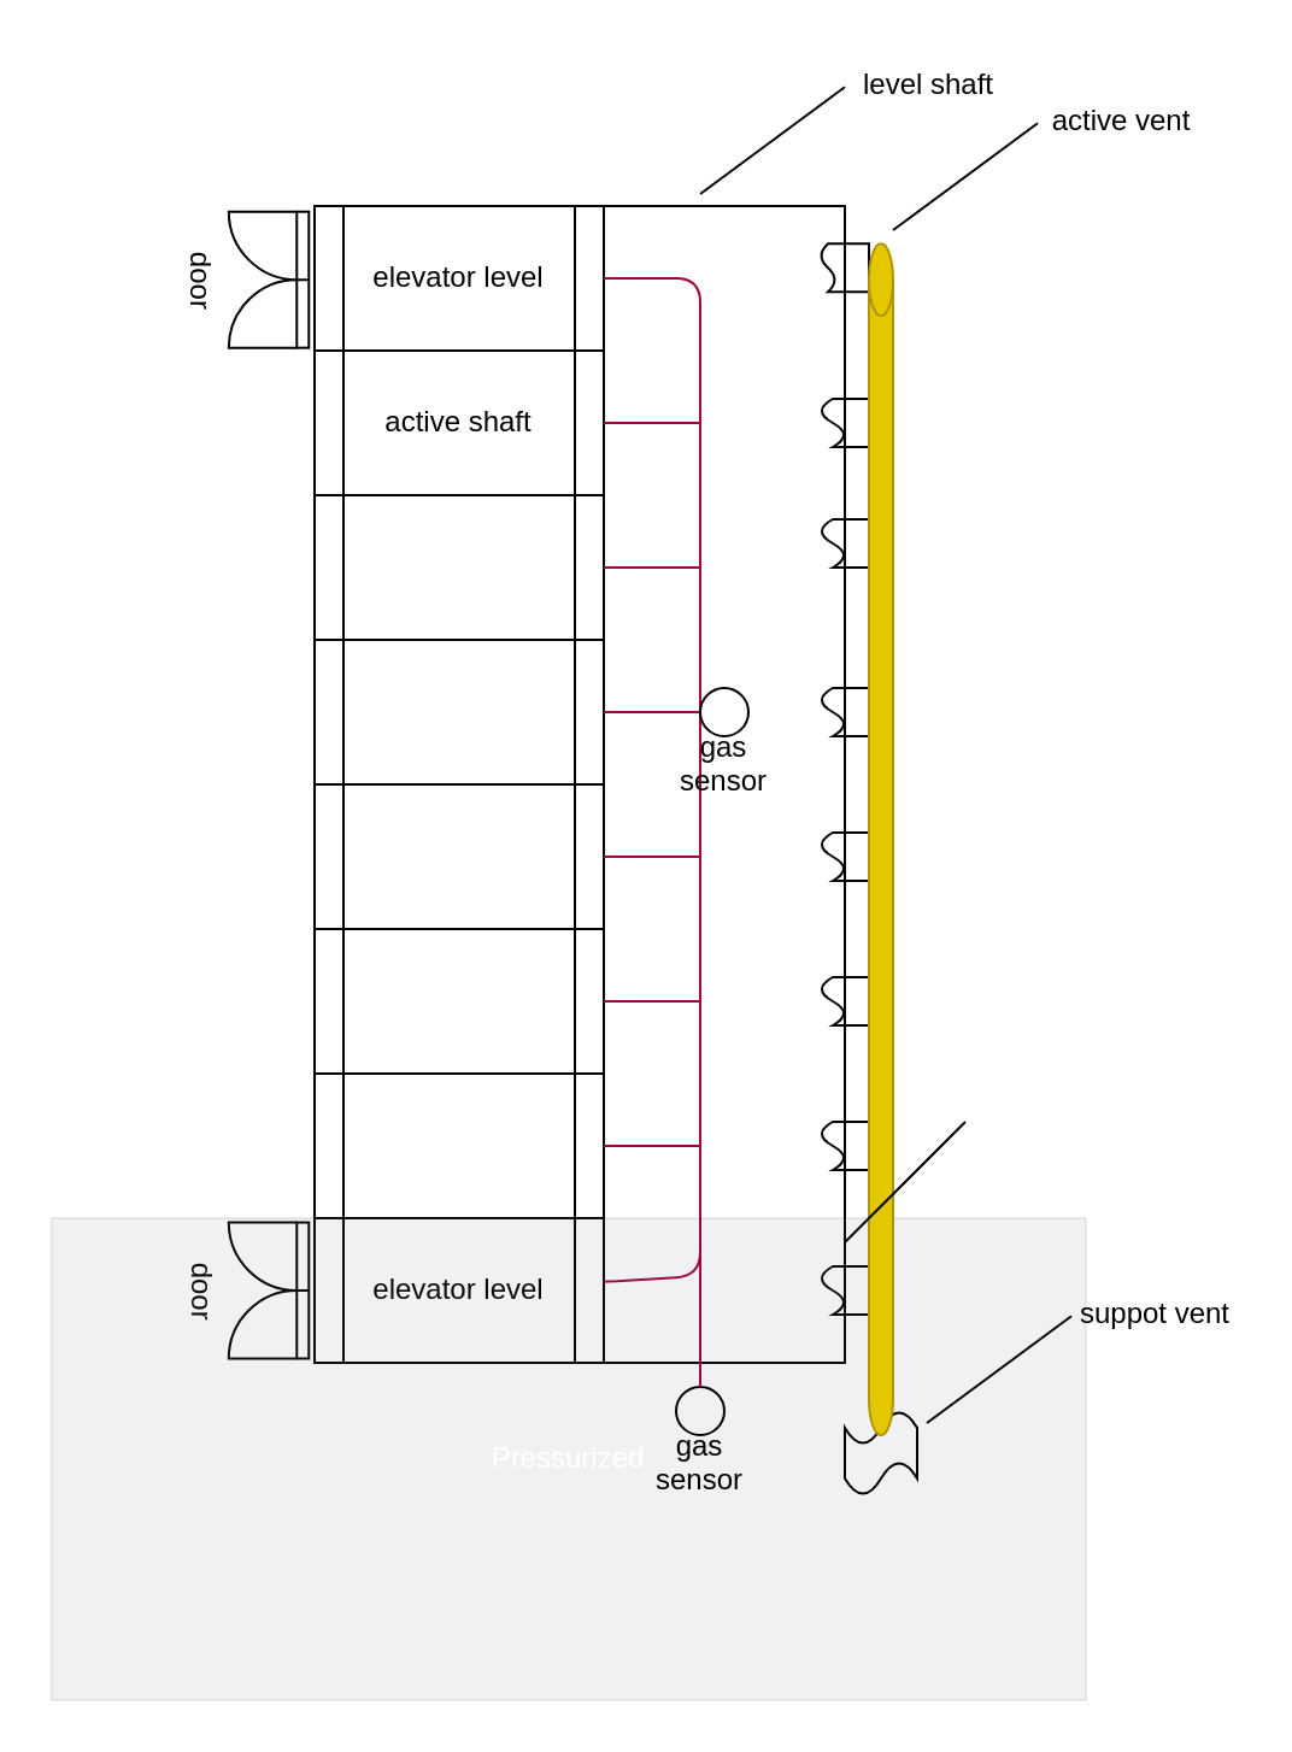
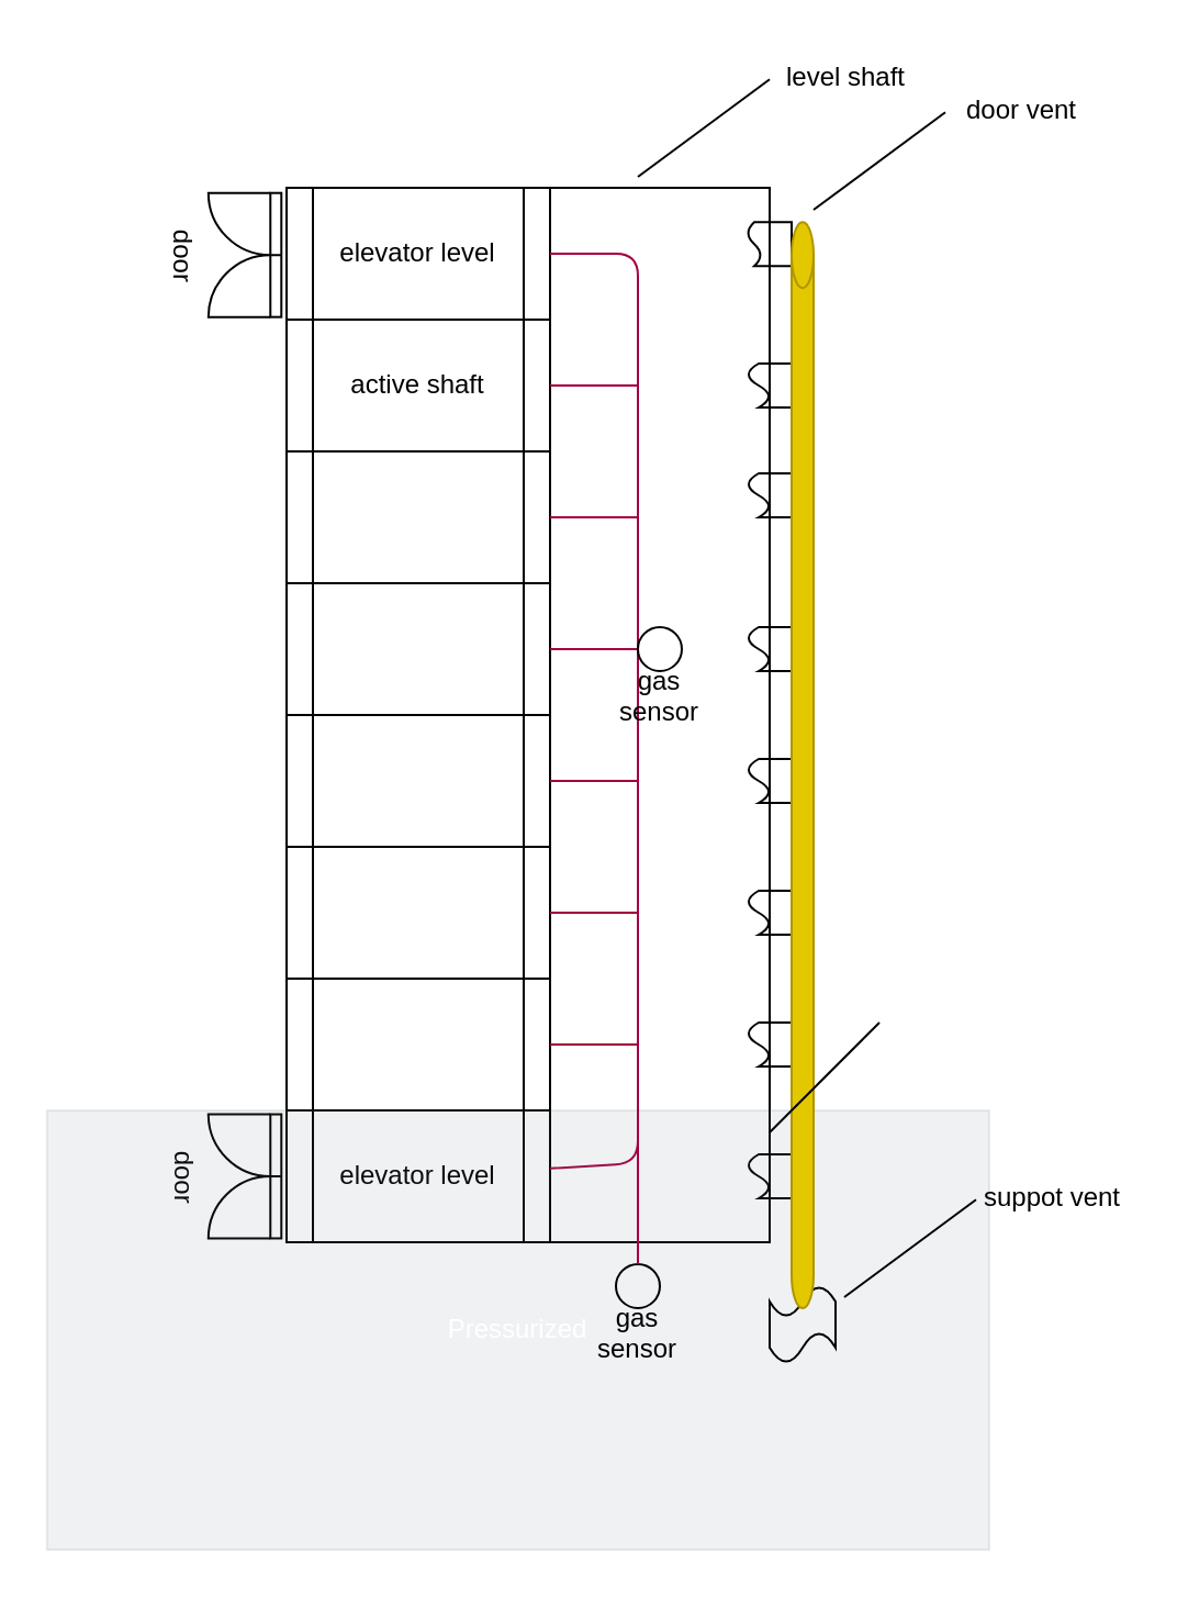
- <mxCell id="29" value="active vent" style="text;html=1;strokeColor=none;fillColor=none;align=center;verticalAlign=middle;whiteSpace=wrap;rounded=0;" vertex="1" parent="1"><mxGeometry x="430" y="35" width="70" height="30" as="geometry" /></mxCell>
+ <mxCell id="29" value="door vent" style="text;html=1;strokeColor=none;fillColor=none;align=center;verticalAlign=middle;whiteSpace=wrap;rounded=0;" vertex="1" parent="1"><mxGeometry x="430" y="35" width="70" height="30" as="geometry" /></mxCell>
